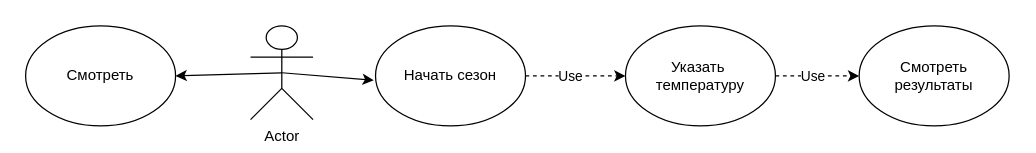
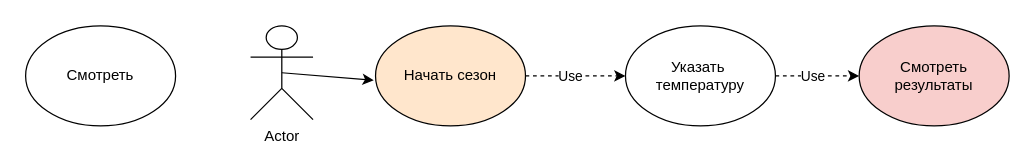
- <mxCell id="7" value="" style="endArrow=classic;html=1;rounded=0;exitX=0.5;exitY=0.5;exitDx=0;exitDy=0;exitPerimeter=0;entryX=1;entryY=0.5;entryDx=0;entryDy=0;" edge="1" parent="1" source="3" target="2"><mxGeometry width="50" height="50" relative="1" as="geometry"><mxPoint x="330" y="130" as="sourcePoint" /><mxPoint x="380" y="80" as="targetPoint" /></mxGeometry></mxCell>
- <mxCell id="4" value="Начать сезон" style="ellipse;whiteSpace=wrap;html=1;" vertex="1" parent="1"><mxGeometry x="300" y="20" width="120" height="80" as="geometry" /></mxCell>
+ <mxCell id="4" value="Начать сезон" style="ellipse;whiteSpace=wrap;html=1;fillColor=#ffe6cc;" vertex="1" parent="1"><mxGeometry x="300" y="20" width="120" height="80" as="geometry" /></mxCell>
- <mxCell id="6" value="Смотреть результаты" style="ellipse;whiteSpace=wrap;html=1;" vertex="1" parent="1"><mxGeometry x="687" y="20" width="120" height="80" as="geometry" /></mxCell>
+ <mxCell id="6" value="Смотреть результаты" style="ellipse;whiteSpace=wrap;html=1;fillColor=#f8cecc;" vertex="1" parent="1"><mxGeometry x="687" y="20" width="120" height="80" as="geometry" /></mxCell>
